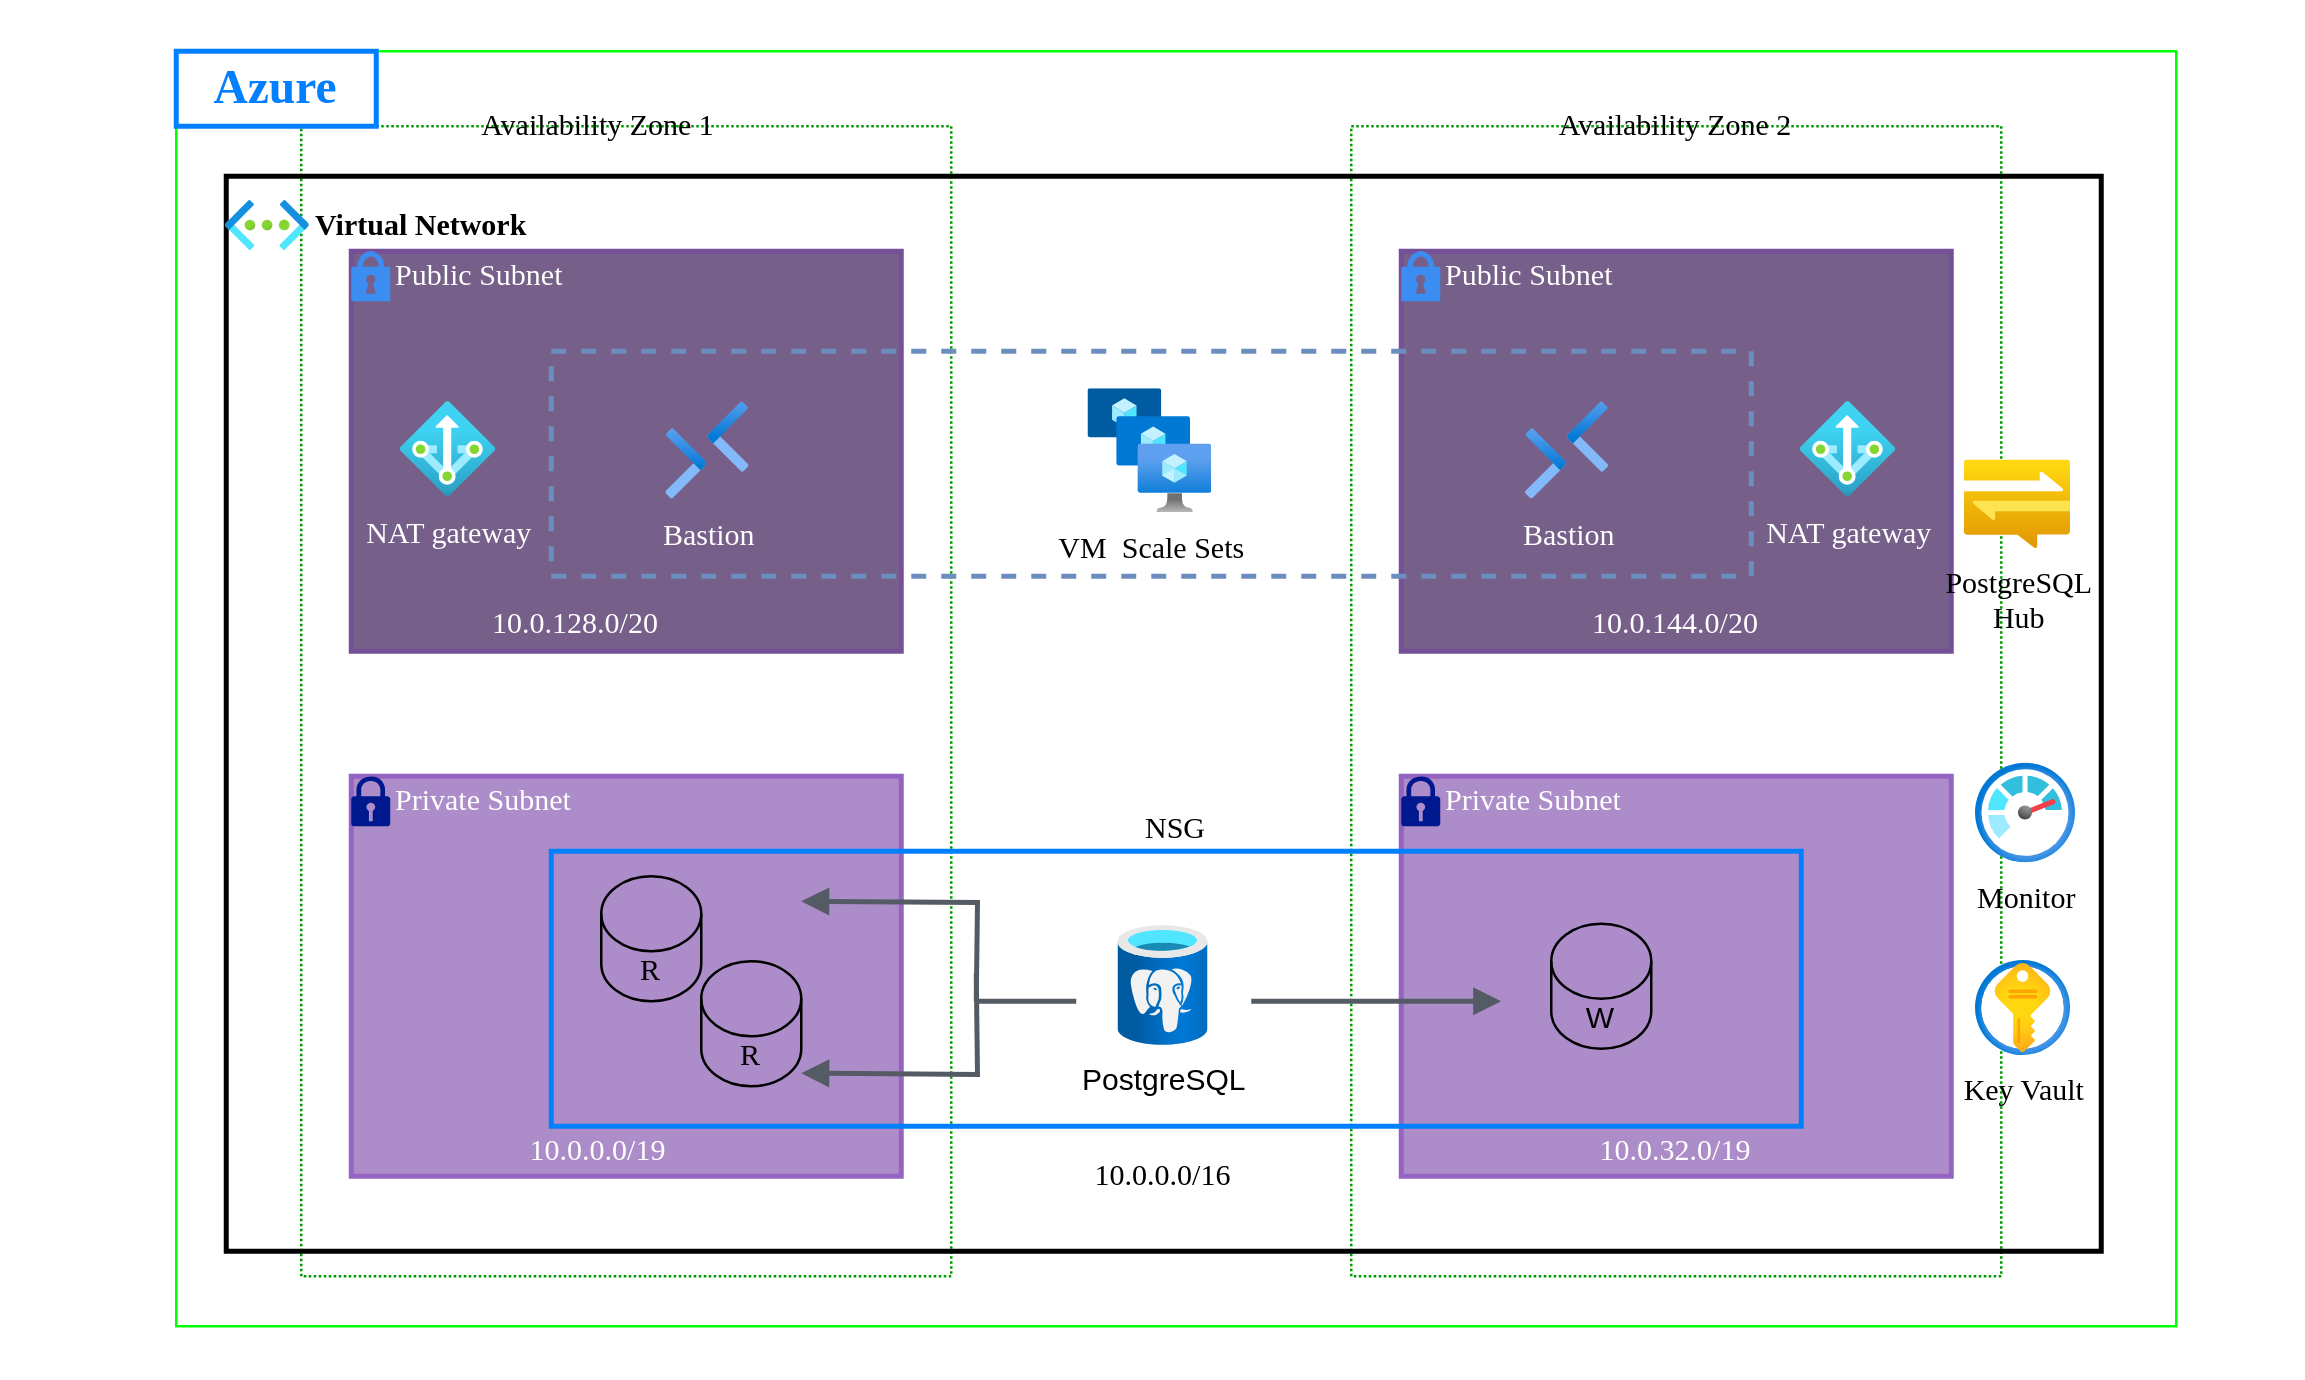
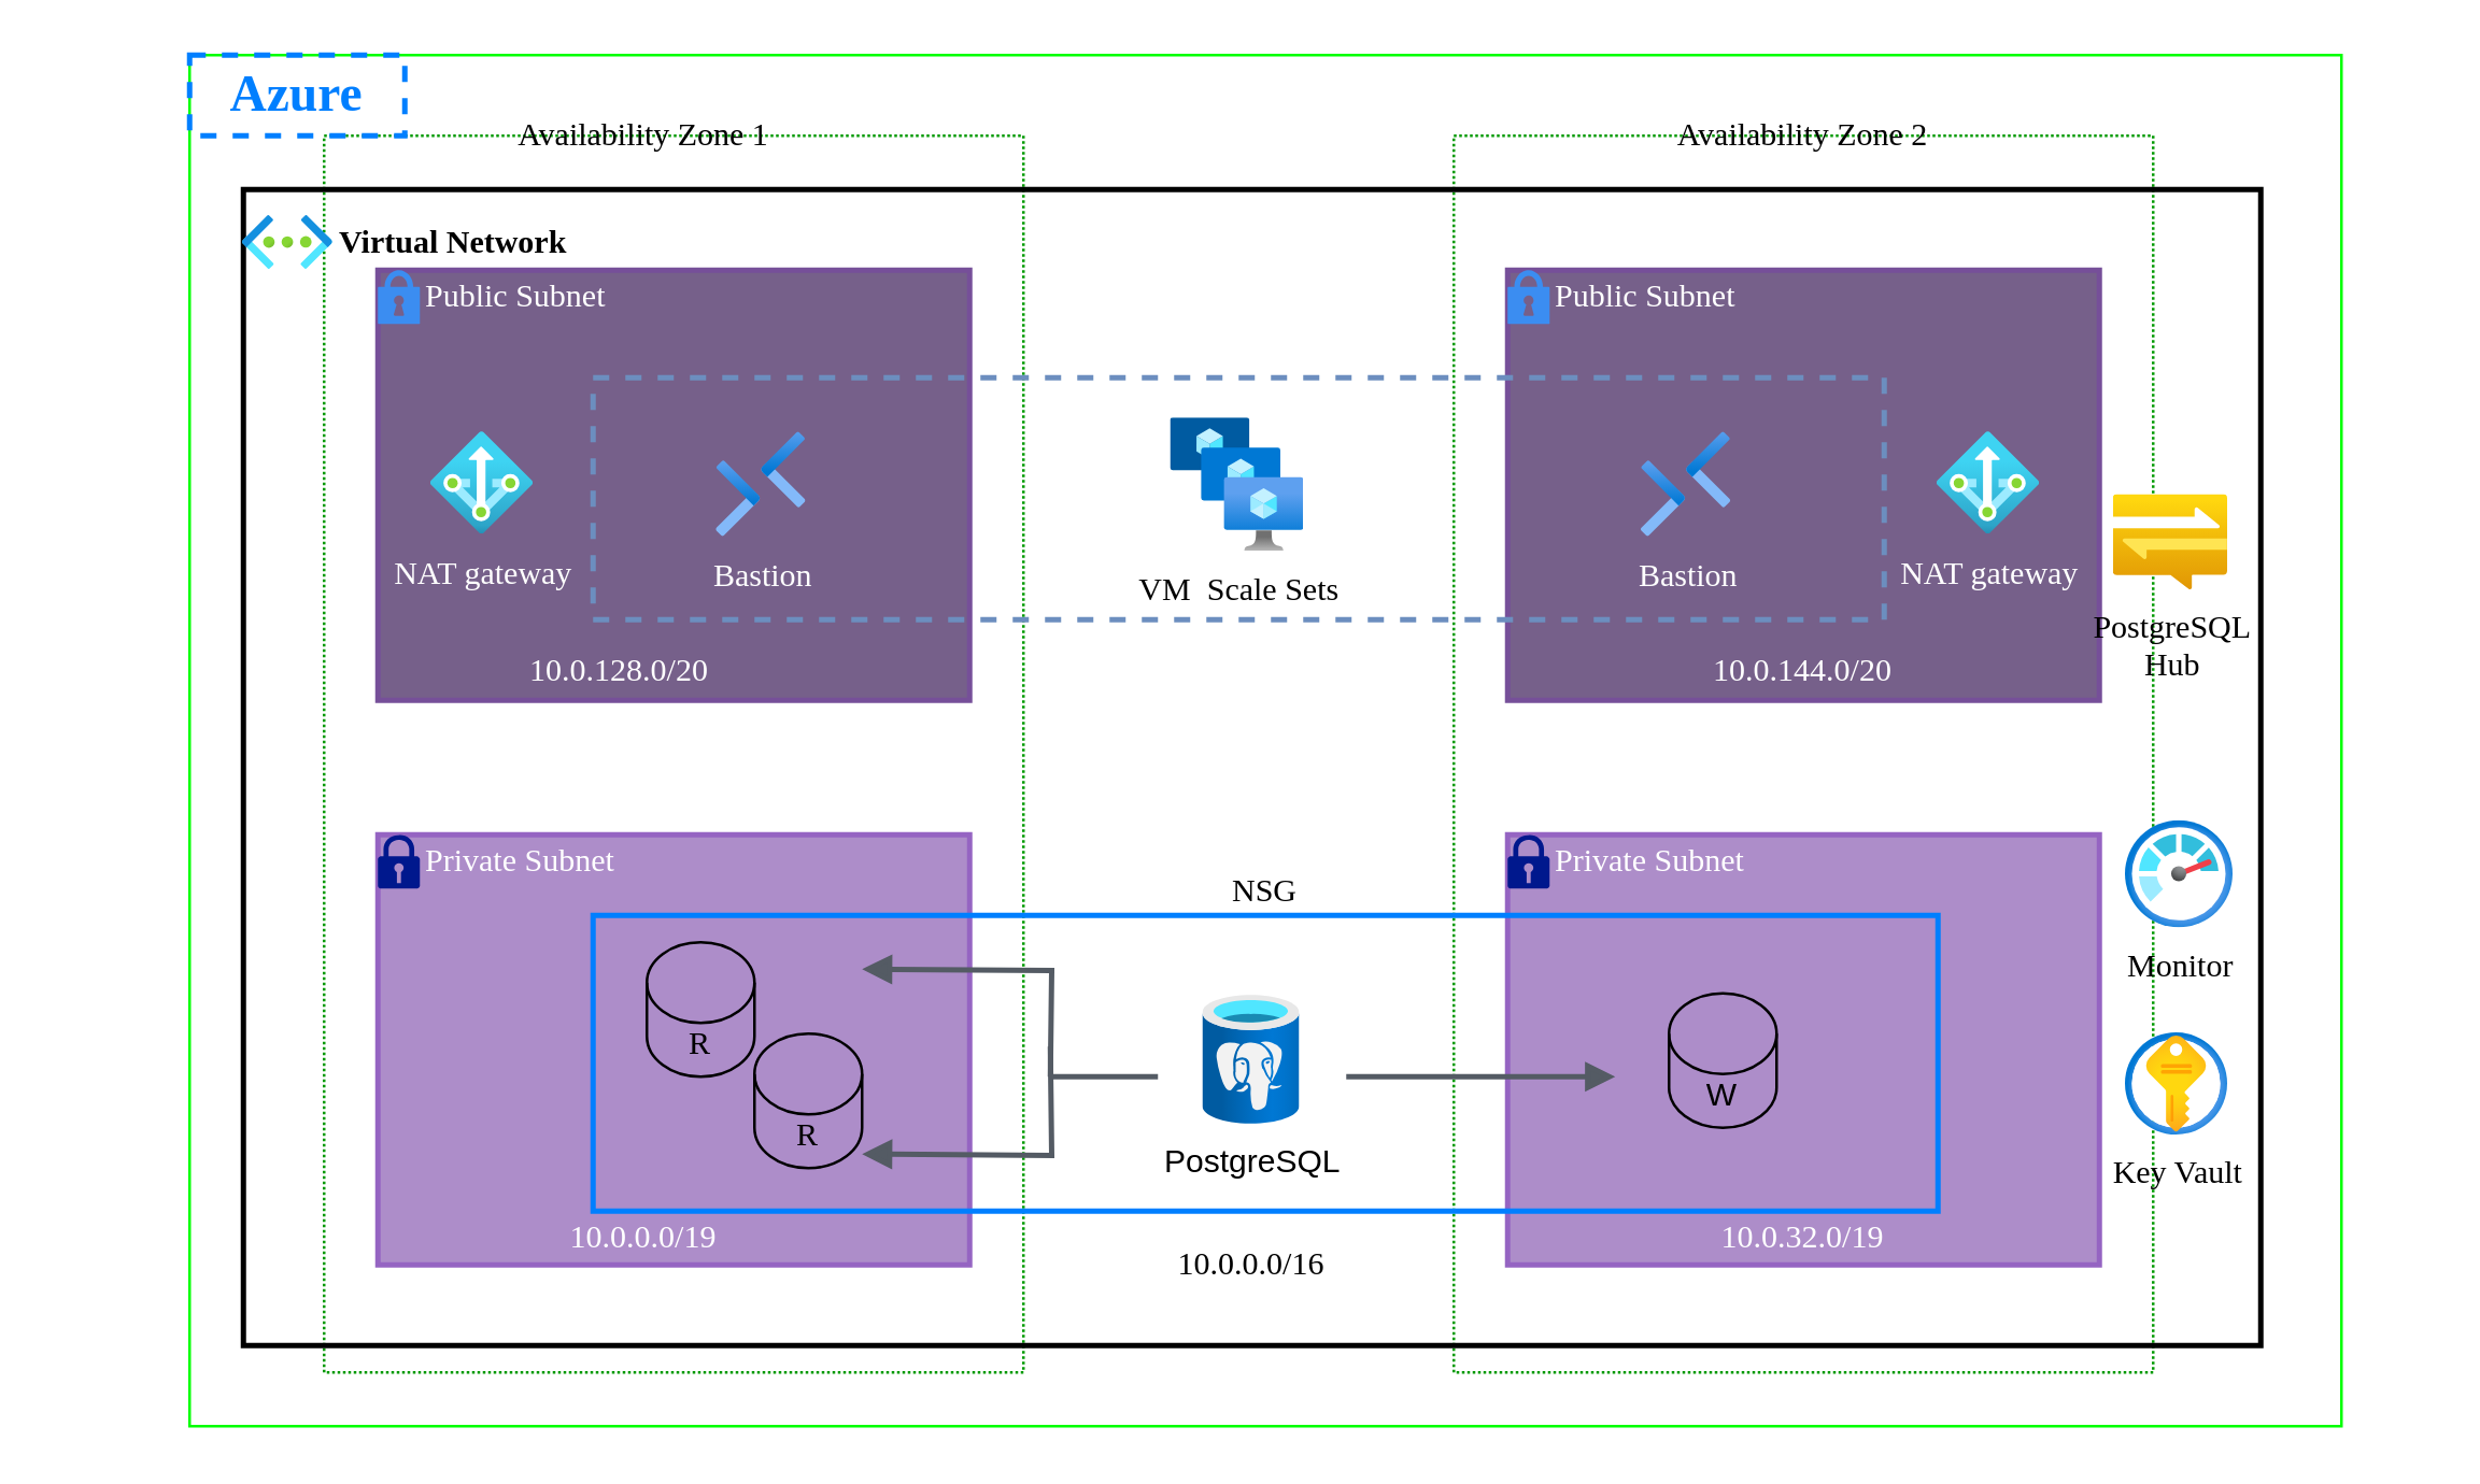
- <mxCell id="37" value="Azure" style="rounded=0;whiteSpace=wrap;html=1;fillColor=none;strokeWidth=2;fontFamily=Georgia;fontSize=19;fontStyle=1;fontColor=#007FFF;strokeColor=#007FFF;" vertex="1" parent="2"><mxGeometry width="80" height="30" as="geometry" /></mxCell>
+ <mxCell id="37" value="Azure" style="rounded=0;whiteSpace=wrap;html=1;fillColor=none;strokeWidth=2;fontFamily=Georgia;fontSize=19;fontStyle=1;fontColor=#007FFF;strokeColor=#007FFF;dashed=1;" vertex="1" parent="2"><mxGeometry width="80" height="30" as="geometry" /></mxCell>
